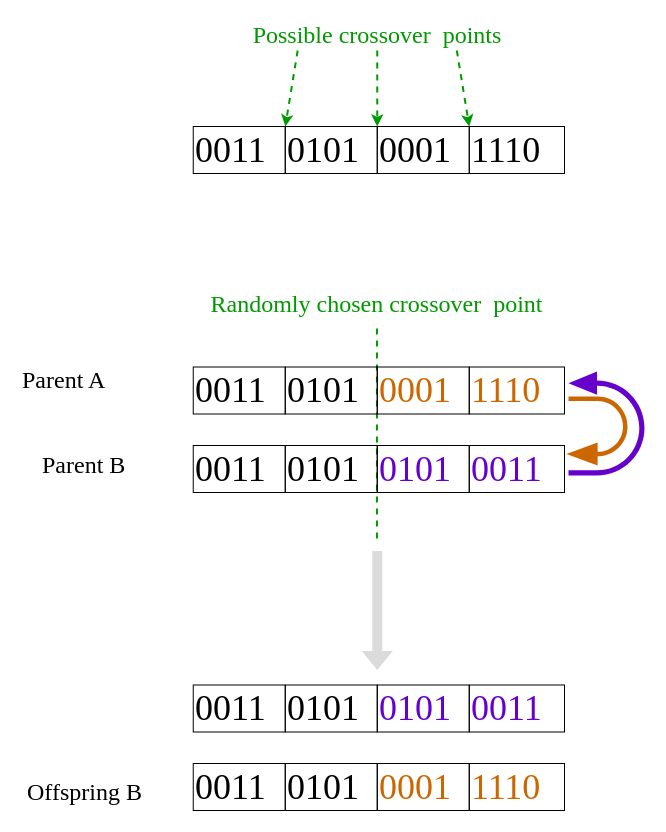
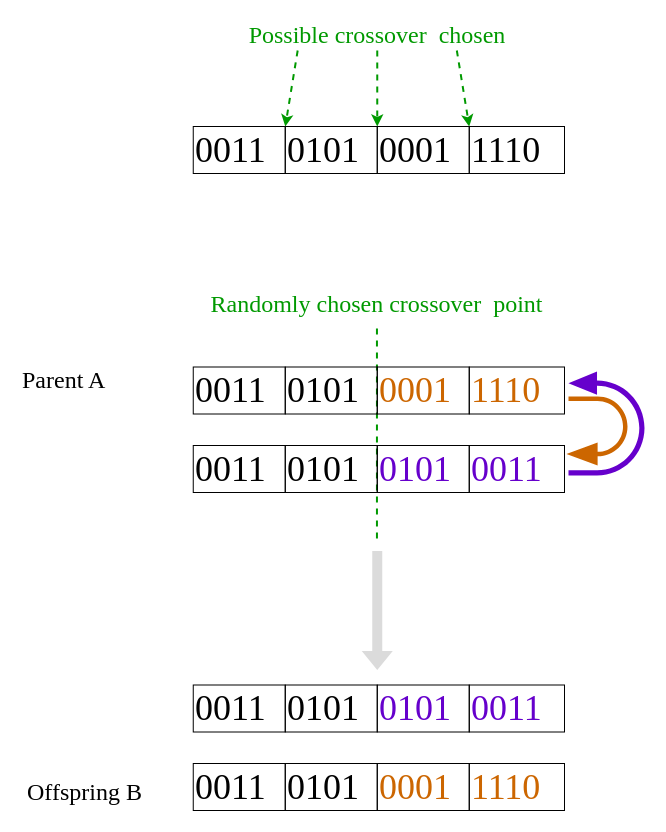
- <mxCell id="4" value="&lt;font style=&quot;font-size: 24px;&quot; face=&quot;Verdana&quot;&gt;Possible crossover&amp;nbsp; points&lt;/font&gt;" style="text;html=1;strokeColor=none;fillColor=none;align=center;verticalAlign=middle;whiteSpace=wrap;rounded=0;fontColor=#009900;" parent="1" vertex="1"><mxGeometry x="217.61" y="20" width="318.28" height="30" as="geometry" /></mxCell>
+ <mxCell id="4" value="&lt;font style=&quot;font-size: 24px;&quot; face=&quot;Verdana&quot;&gt;Possible crossover&amp;nbsp; chosen&lt;/font&gt;" style="text;html=1;strokeColor=none;fillColor=none;align=center;verticalAlign=middle;whiteSpace=wrap;rounded=0;fontColor=#009900;" parent="1" vertex="1"><mxGeometry x="217.61" y="20" width="318.28" height="30" as="geometry" /></mxCell>
- <mxCell id="10" value="Parent B" style="text;html=1;strokeColor=none;fillColor=none;align=left;verticalAlign=middle;whiteSpace=wrap;rounded=0;fontFamily=Verdana;fontSize=24;" parent="1" vertex="1"><mxGeometry x="40" y="450" width="119" height="30" as="geometry" /></mxCell>
